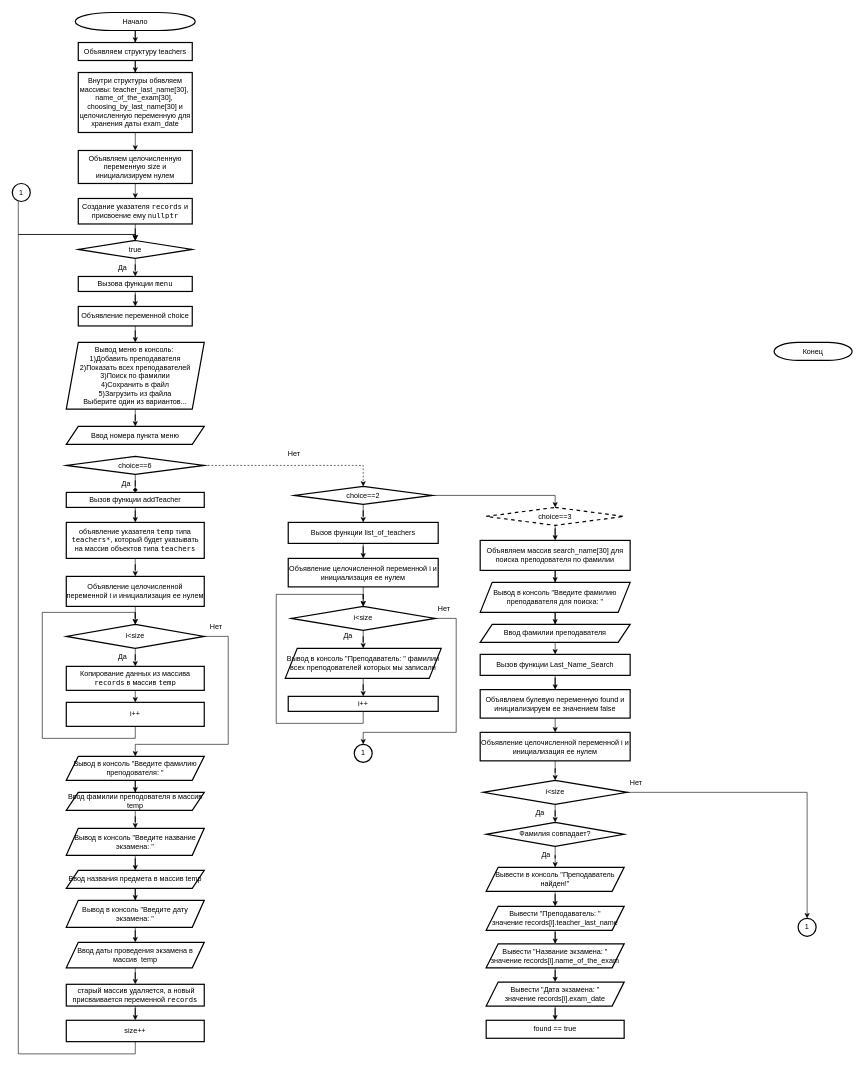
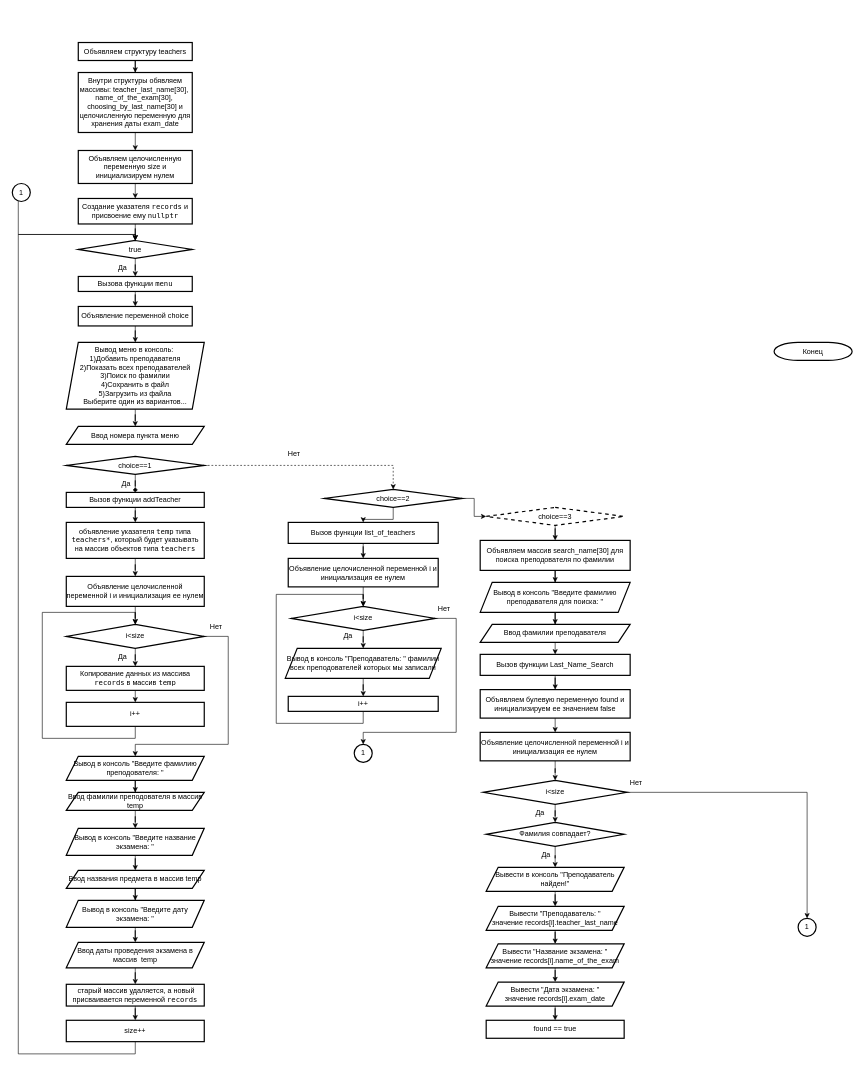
- <mxCell id="3" value="Начало" style="strokeWidth=2;html=1;shape=mxgraph.flowchart.terminator;whiteSpace=wrap;" parent="1" vertex="1"><mxGeometry x="125" y="20" width="200" height="30" as="geometry" /></mxCell>
- <mxCell id="2" value="" style="edgeStyle=orthogonalEdgeStyle;rounded=0;orthogonalLoop=1;jettySize=auto;html=1;" edge="1" parent="1" source="3" target="87"><mxGeometry relative="1" as="geometry" /></mxCell>
- <mxCell id="21" value="choice==6" style="rhombus;whiteSpace=wrap;html=1;strokeWidth=2;" parent="1" vertex="1"><mxGeometry x="110" y="760" width="230" height="30" as="geometry" /></mxCell>
+ <mxCell id="21" value="choice==1" style="rhombus;whiteSpace=wrap;html=1;strokeWidth=2;" parent="1" vertex="1"><mxGeometry x="110" y="760" width="230" height="30" as="geometry" /></mxCell>
- <mxCell id="56" value="choice==2" style="rhombus;whiteSpace=wrap;html=1;strokeWidth=2;" vertex="1" parent="1"><mxGeometry x="490" y="810" width="230" height="30" as="geometry" /></mxCell>
+ <mxCell id="56" value="choice==2" style="rhombus;whiteSpace=wrap;html=1;strokeWidth=2;" vertex="1" parent="1"><mxGeometry x="540" y="815" width="230" height="30" as="geometry" /></mxCell>
